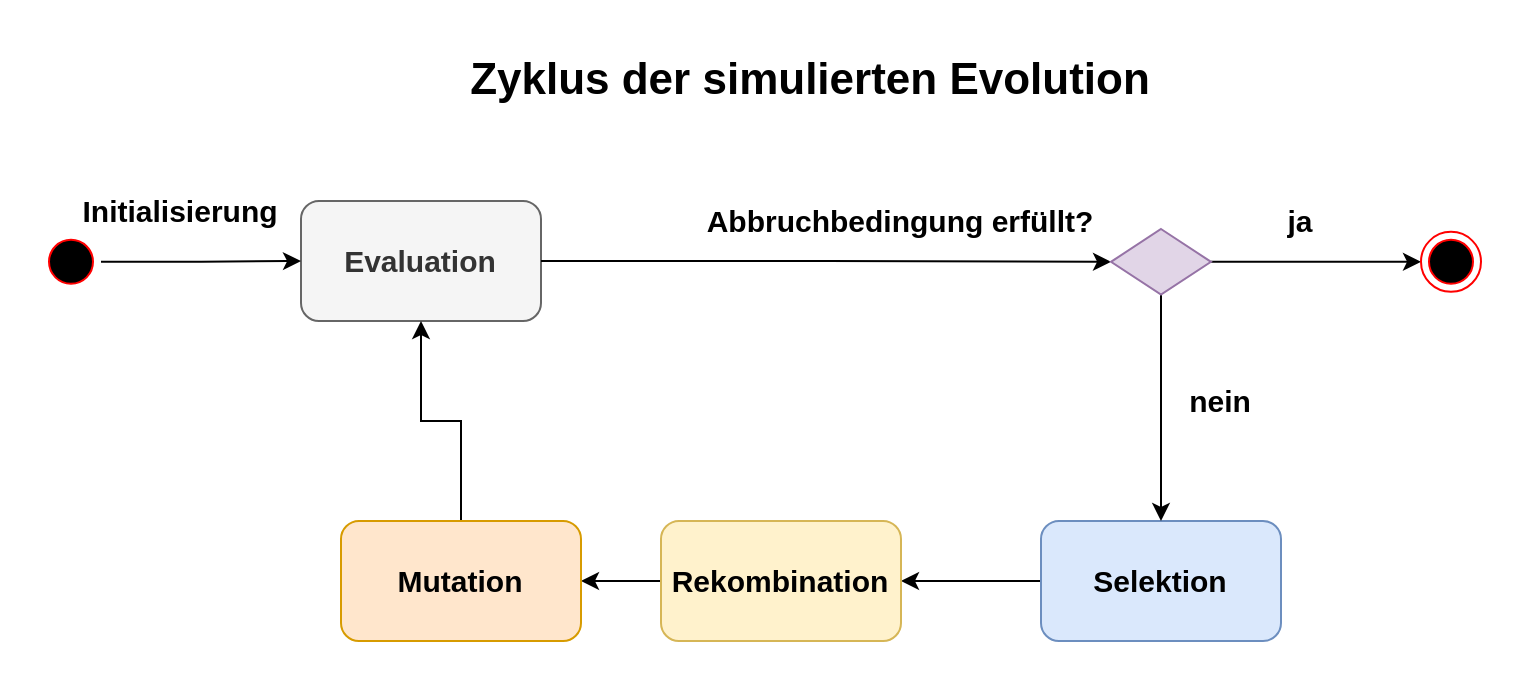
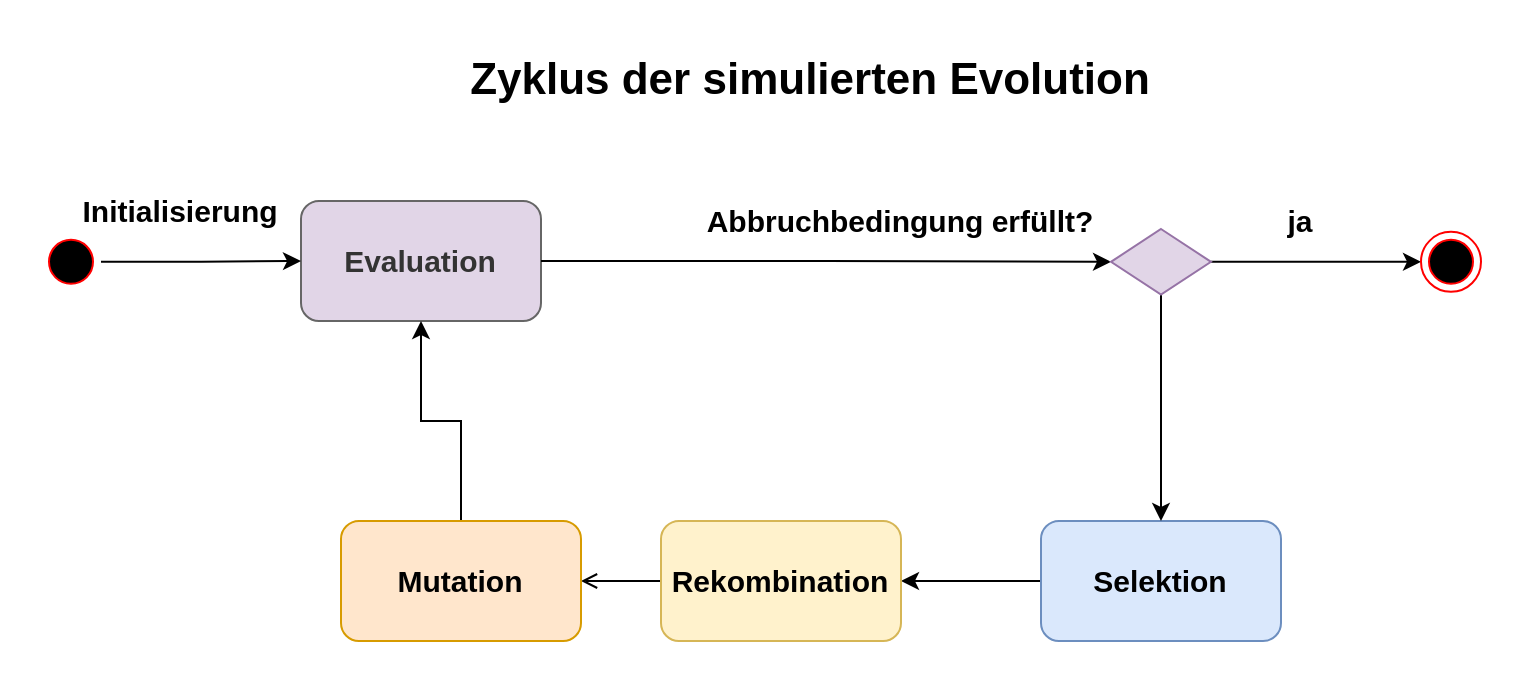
- <mxCell id="2" value="&lt;b&gt;&lt;font style=&quot;font-size: 15px&quot;&gt;Evaluation&lt;/font&gt;&lt;/b&gt;" style="rounded=1;whiteSpace=wrap;html=1;fillColor=#f5f5f5;strokeColor=#666666;fontColor=#333333;" vertex="1" parent="1"><mxGeometry x="150" y="100" width="120" height="60" as="geometry" /></mxCell>
+ <mxCell id="2" value="&lt;b&gt;&lt;font style=&quot;font-size: 15px&quot;&gt;Evaluation&lt;/font&gt;&lt;/b&gt;" style="rounded=1;whiteSpace=wrap;html=1;fillColor=#e1d5e7;strokeColor=#666666;fontColor=#333333;" vertex="1" parent="1"><mxGeometry x="150" y="100" width="120" height="60" as="geometry" /></mxCell>
- <mxCell id="16" value="&lt;font style=&quot;font-size: 15px&quot;&gt;&lt;b&gt;nein&lt;/b&gt;&lt;/font&gt;" style="text;html=1;strokeColor=none;fillColor=none;align=center;verticalAlign=middle;whiteSpace=wrap;rounded=0;" vertex="1" parent="1"><mxGeometry x="590" y="190" width="40" height="20" as="geometry" /></mxCell>
- <mxCell id="6" style="edgeStyle=orthogonalEdgeStyle;rounded=0;orthogonalLoop=1;jettySize=auto;html=1;entryX=1;entryY=0.5;entryDx=0;entryDy=0;" edge="1" parent="1" source="7" target="9"><mxGeometry relative="1" as="geometry" /></mxCell>
+ <mxCell id="6" style="edgeStyle=orthogonalEdgeStyle;rounded=0;orthogonalLoop=1;jettySize=auto;html=1;entryX=1;entryY=0.5;entryDx=0;entryDy=0;endArrow=open;" edge="1" parent="1" source="7" target="9"><mxGeometry relative="1" as="geometry" /></mxCell>
